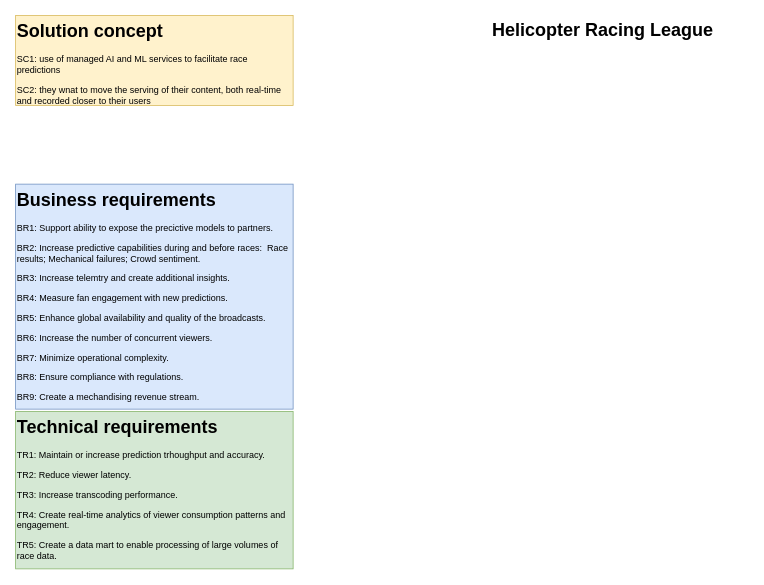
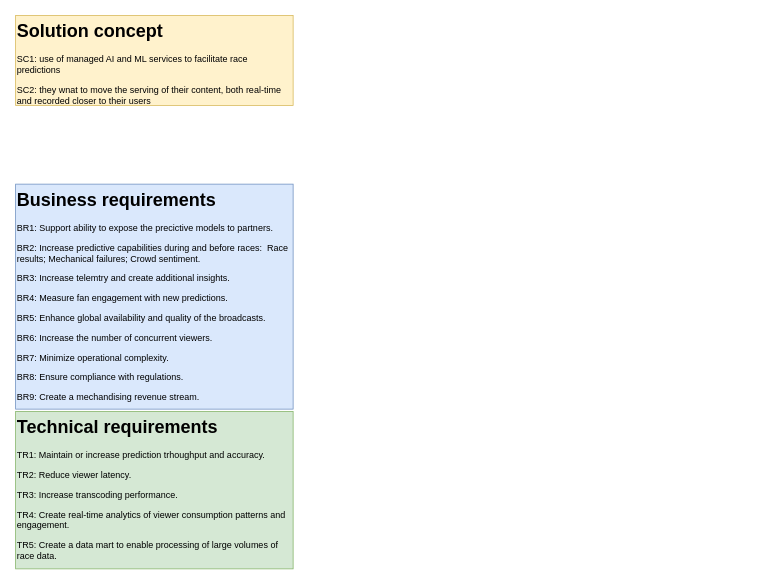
- <mxCell id="2" value="Helicopter Racing League" style="text;html=1;align=center;verticalAlign=middle;whiteSpace=wrap;rounded=0;fontStyle=1;fontSize=24;" vertex="1" parent="1"><mxGeometry x="610" y="25" width="386" height="30" as="geometry" /></mxCell>
